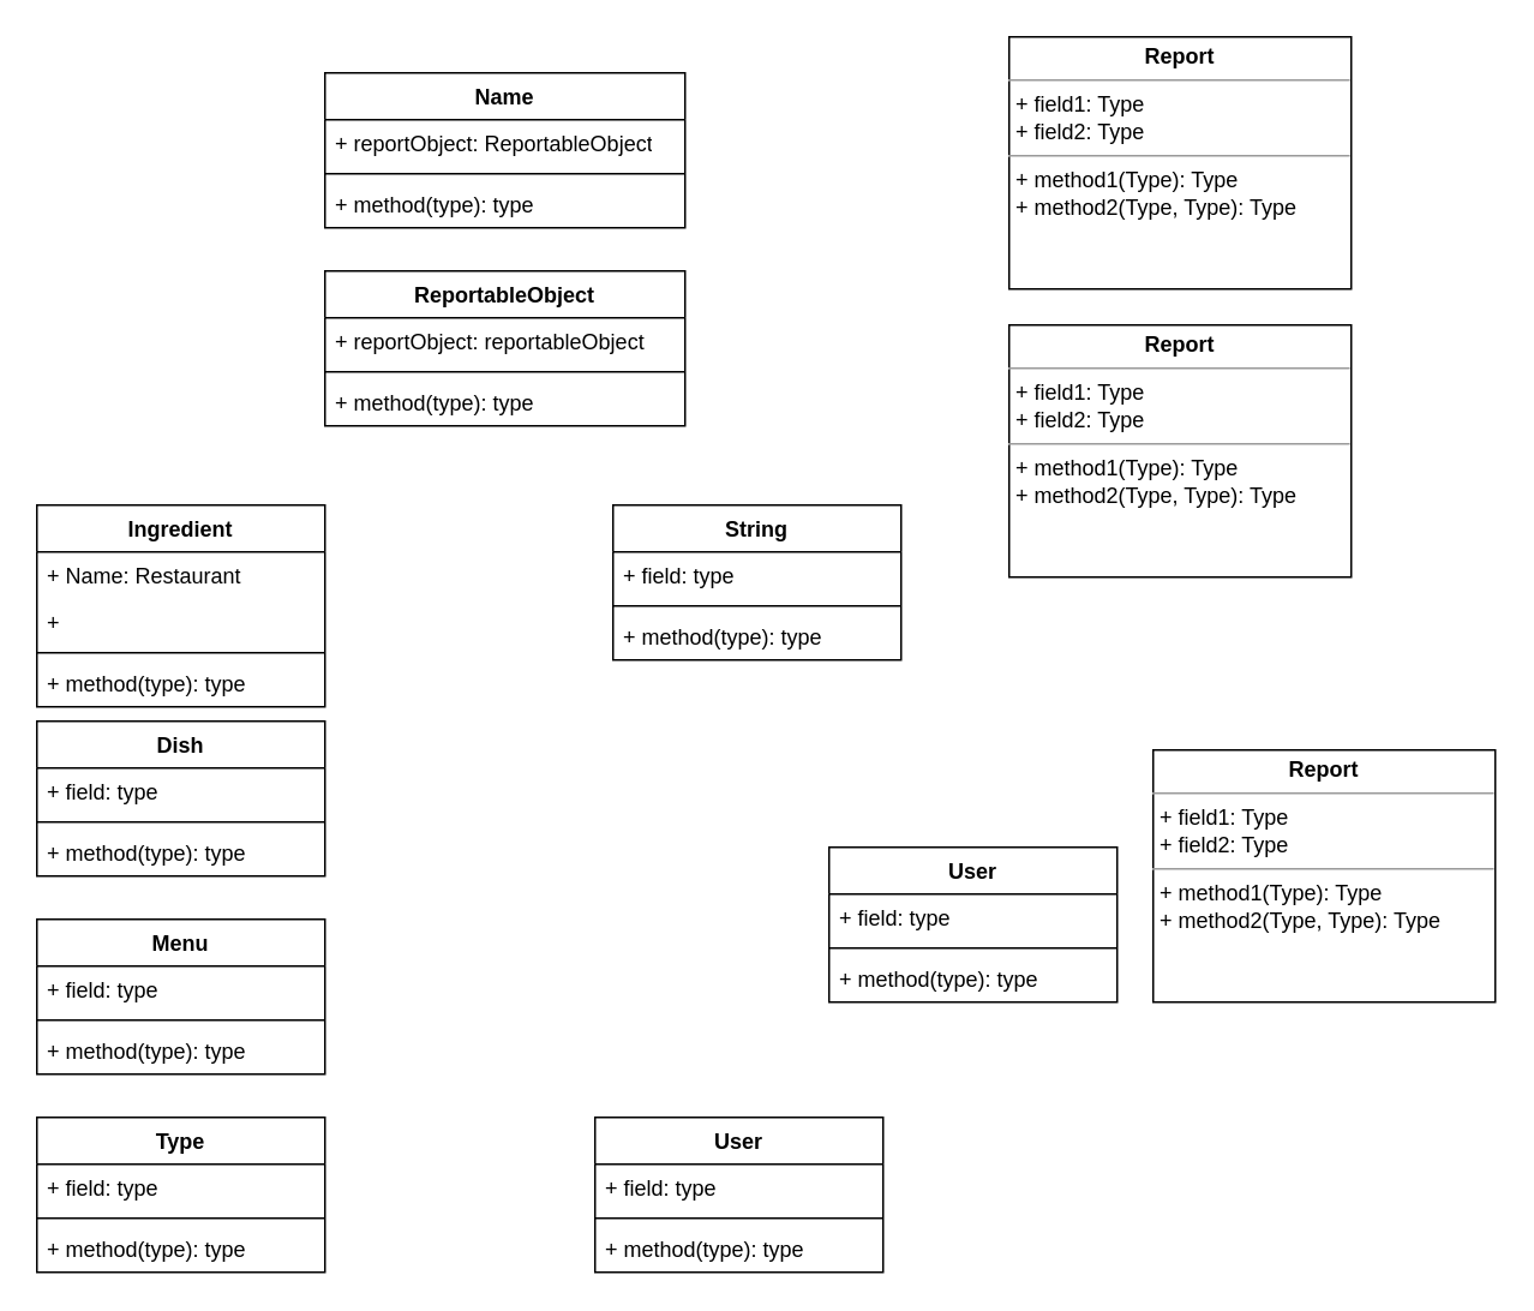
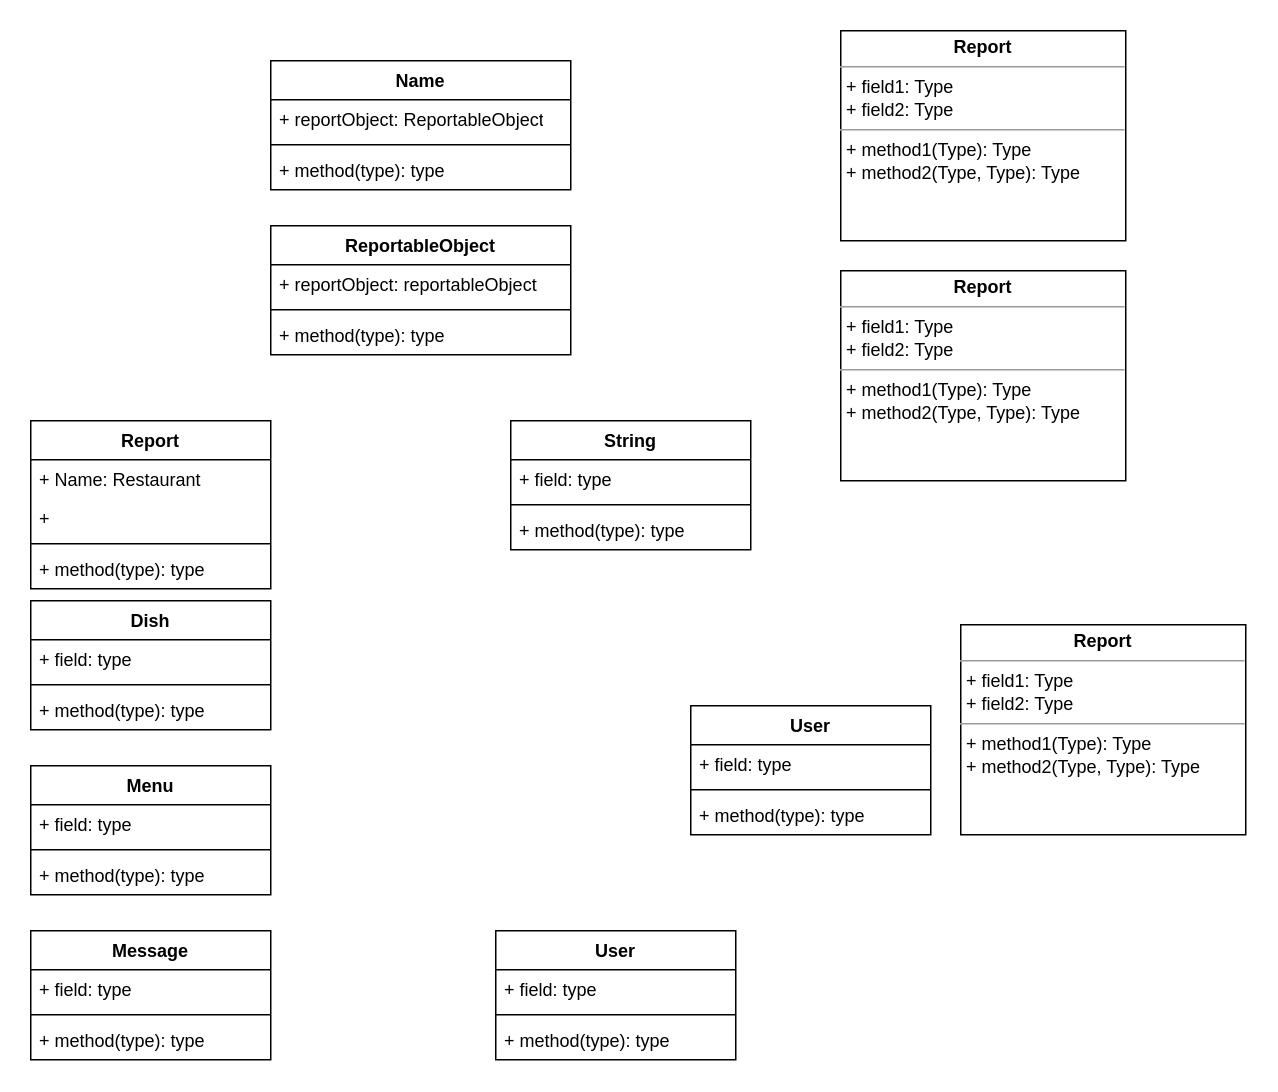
- <mxCell id="10" value="Ingredient" style="swimlane;fontStyle=1;align=center;verticalAlign=top;childLayout=stackLayout;horizontal=1;startSize=26;horizontalStack=0;resizeParent=1;resizeParentMax=0;resizeLast=0;collapsible=1;marginBottom=0;whiteSpace=wrap;html=1;" vertex="1" parent="1"><mxGeometry x="20" y="280" width="160" height="112" as="geometry" /></mxCell>
+ <mxCell id="10" value="Report" style="swimlane;fontStyle=1;align=center;verticalAlign=top;childLayout=stackLayout;horizontal=1;startSize=26;horizontalStack=0;resizeParent=1;resizeParentMax=0;resizeLast=0;collapsible=1;marginBottom=0;whiteSpace=wrap;html=1;" vertex="1" parent="1"><mxGeometry x="20" y="280" width="160" height="112" as="geometry" /></mxCell>
- <mxCell id="23" value="Type" style="swimlane;fontStyle=1;align=center;verticalAlign=top;childLayout=stackLayout;horizontal=1;startSize=26;horizontalStack=0;resizeParent=1;resizeParentMax=0;resizeLast=0;collapsible=1;marginBottom=0;whiteSpace=wrap;html=1;" vertex="1" parent="1"><mxGeometry x="20" y="620" width="160" height="86" as="geometry" /></mxCell>
+ <mxCell id="23" value="Message" style="swimlane;fontStyle=1;align=center;verticalAlign=top;childLayout=stackLayout;horizontal=1;startSize=26;horizontalStack=0;resizeParent=1;resizeParentMax=0;resizeLast=0;collapsible=1;marginBottom=0;whiteSpace=wrap;html=1;" vertex="1" parent="1"><mxGeometry x="20" y="620" width="160" height="86" as="geometry" /></mxCell>
